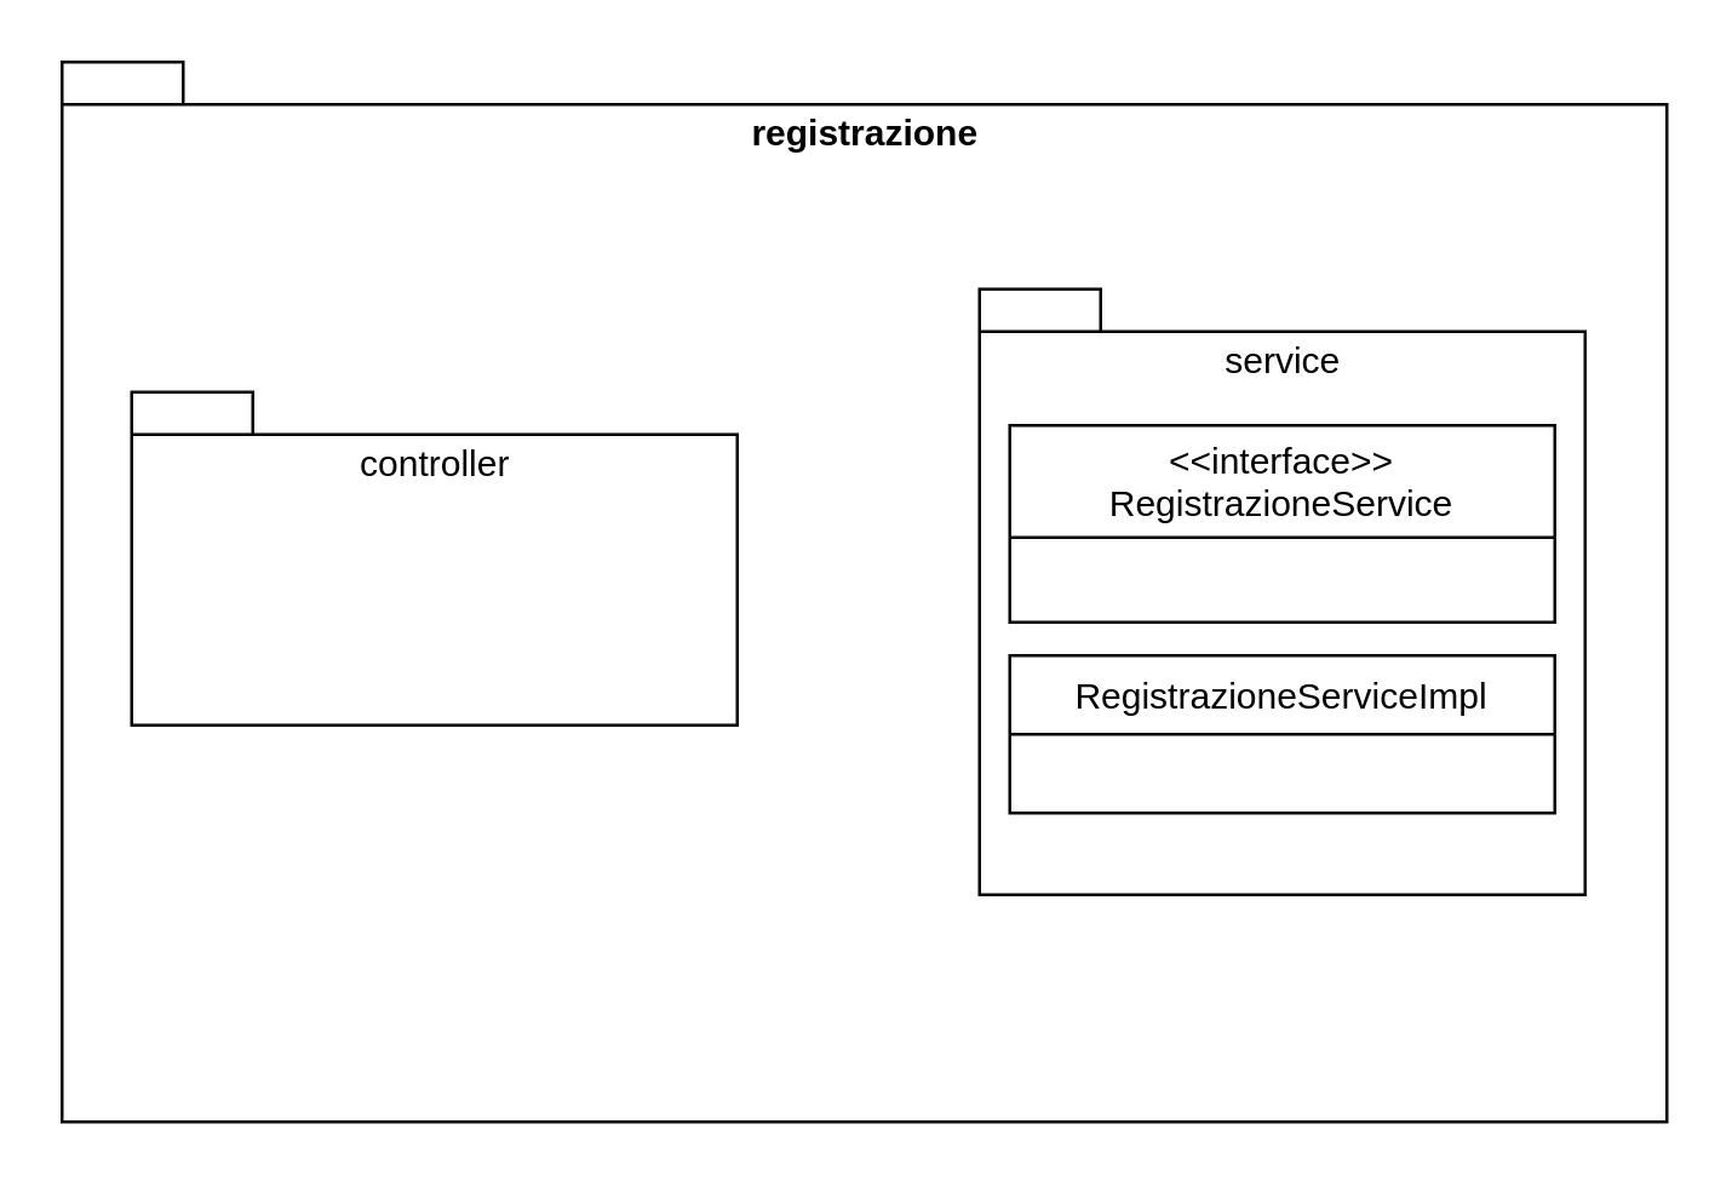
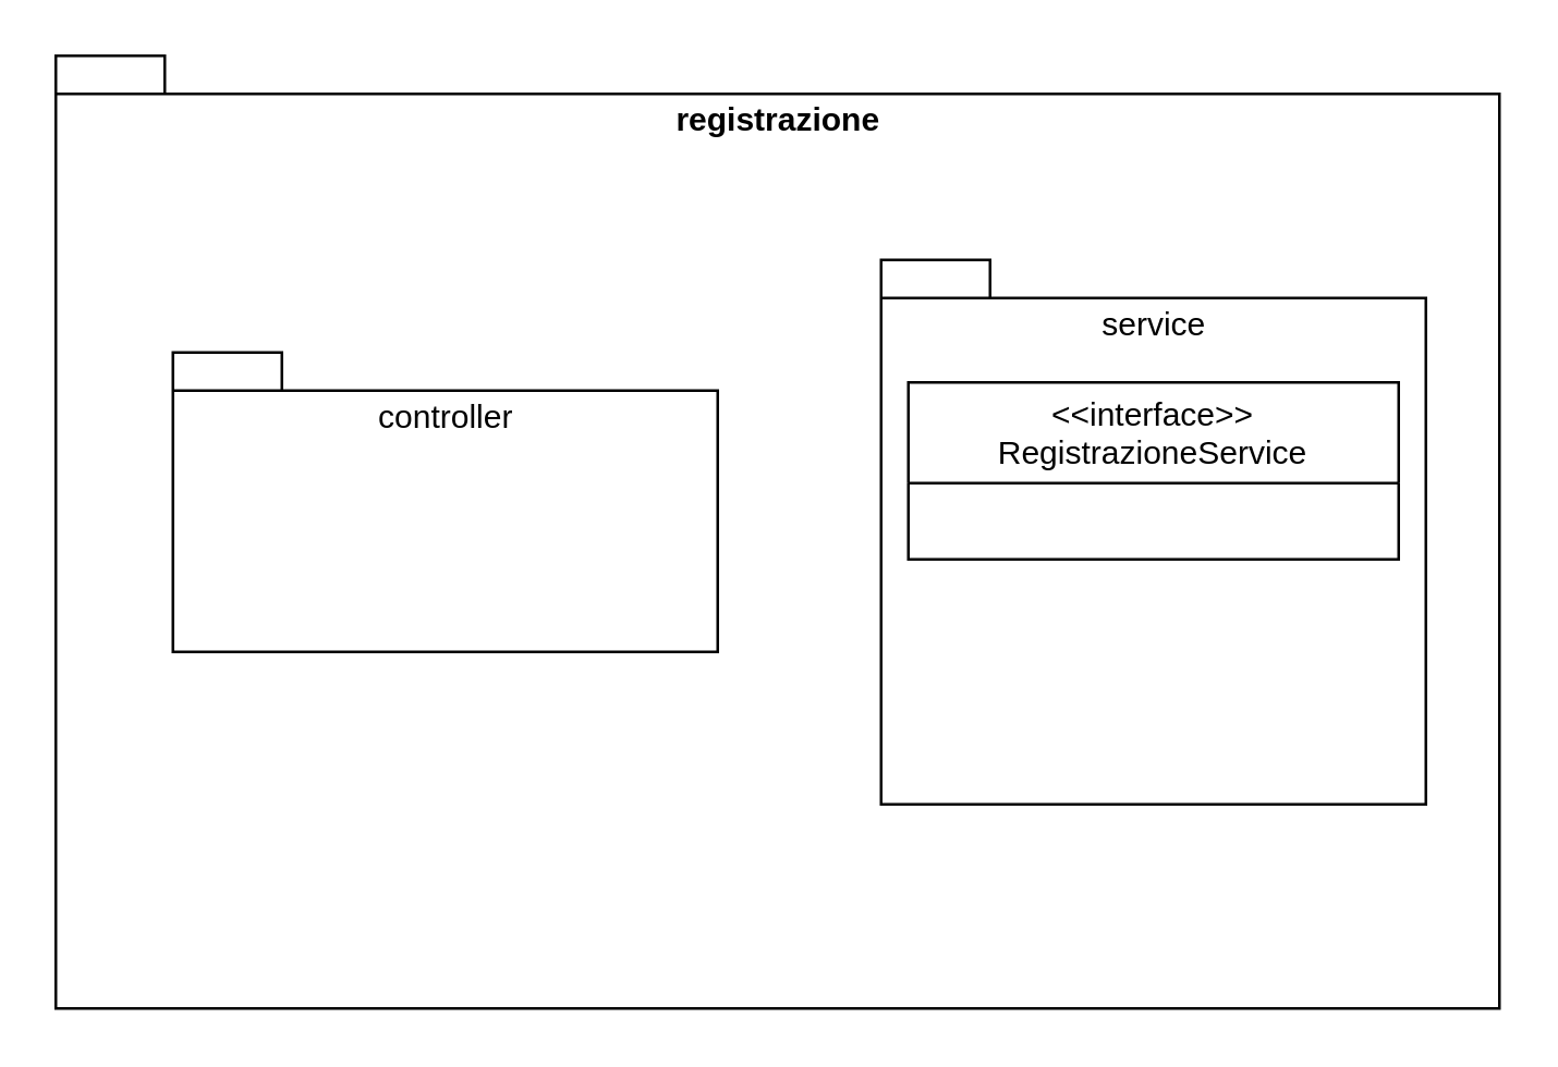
- <mxCell id="3" value="&lt;span style=&quot;font-weight: normal&quot;&gt;controller&lt;/span&gt;" style="shape=folder;fontStyle=1;spacingTop=10;tabWidth=40;tabHeight=14;tabPosition=left;html=1;verticalAlign=top;" parent="1" vertex="1"><mxGeometry x="43" y="129" width="200" height="110" as="geometry" /></mxCell>
+ <mxCell id="3" value="&lt;span style=&quot;font-weight: normal&quot;&gt;controller&lt;/span&gt;" style="shape=folder;fontStyle=1;spacingTop=10;tabWidth=40;tabHeight=14;tabPosition=left;html=1;verticalAlign=top;" parent="1" vertex="1"><mxGeometry x="63" y="129" width="200" height="110" as="geometry" /></mxCell>
- <mxCell id="6" value="RegistrazioneServiceImpl" style="swimlane;fontStyle=0;childLayout=stackLayout;horizontal=1;startSize=26;fillColor=none;horizontalStack=0;resizeParent=1;resizeParentMax=0;resizeLast=0;collapsible=1;marginBottom=0;" parent="1" vertex="1"><mxGeometry x="333" y="216" width="180" height="52" as="geometry" /></mxCell>
